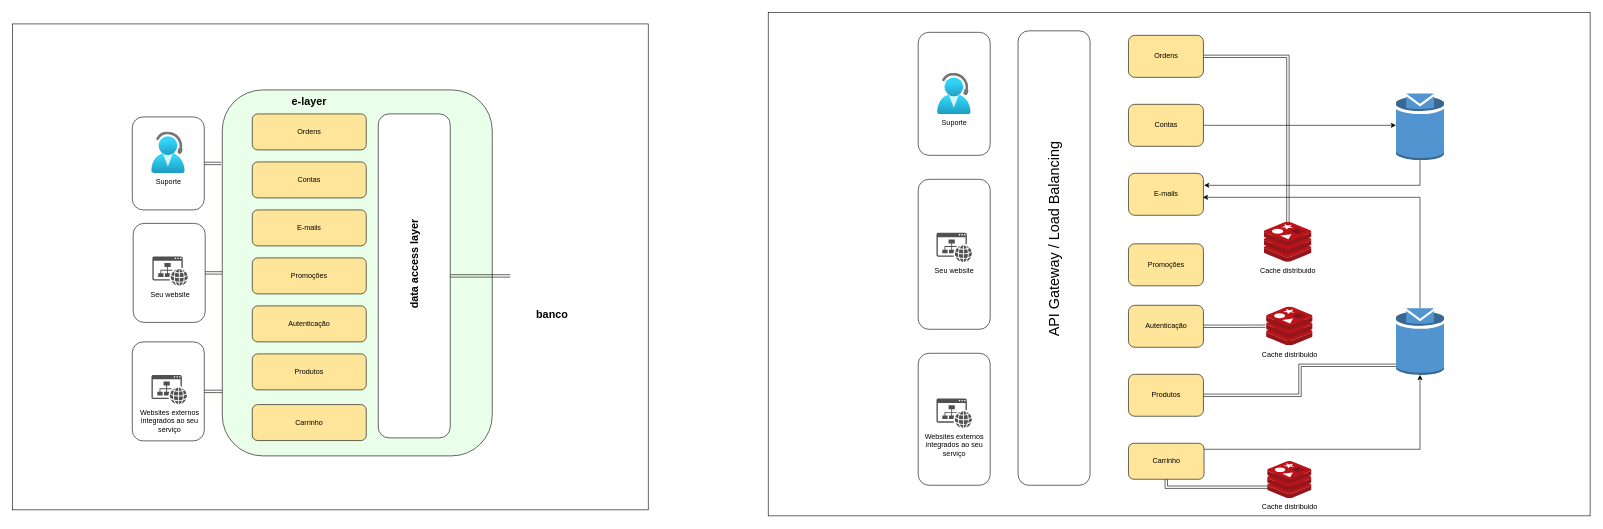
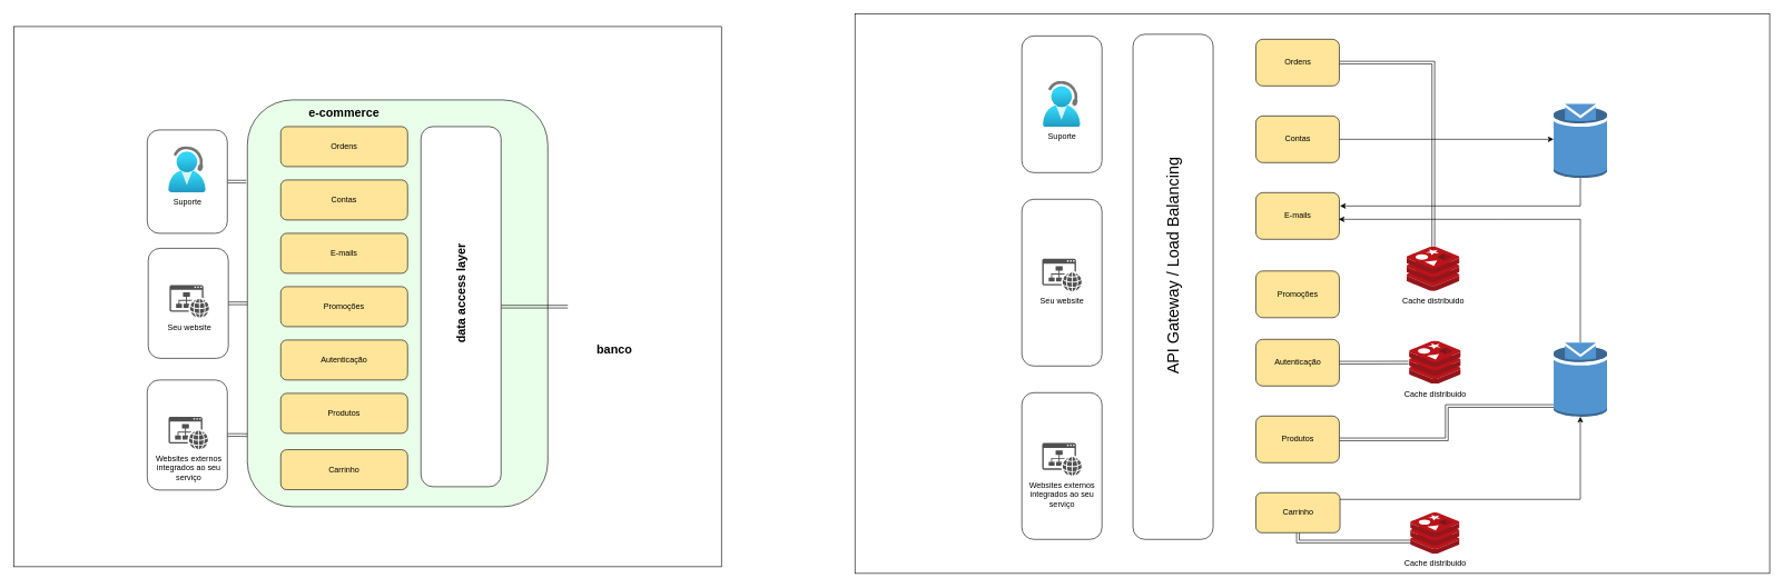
- <mxCell id="12" value="&lt;font style=&quot;font-size: 18px;&quot;&gt;&lt;b&gt;e-layer&lt;/b&gt;&lt;/font&gt;" style="text;html=1;strokeColor=none;fillColor=none;align=center;verticalAlign=middle;whiteSpace=wrap;rounded=0;" vertex="1" parent="1"><mxGeometry x="400" y="129" width="230" height="80" as="geometry" /></mxCell>
+ <mxCell id="12" value="&lt;font style=&quot;font-size: 18px;&quot;&gt;&lt;b&gt;e-commerce&lt;/b&gt;&lt;/font&gt;" style="text;html=1;strokeColor=none;fillColor=none;align=center;verticalAlign=middle;whiteSpace=wrap;rounded=0;" vertex="1" parent="1"><mxGeometry x="400" y="129" width="230" height="80" as="geometry" /></mxCell>
